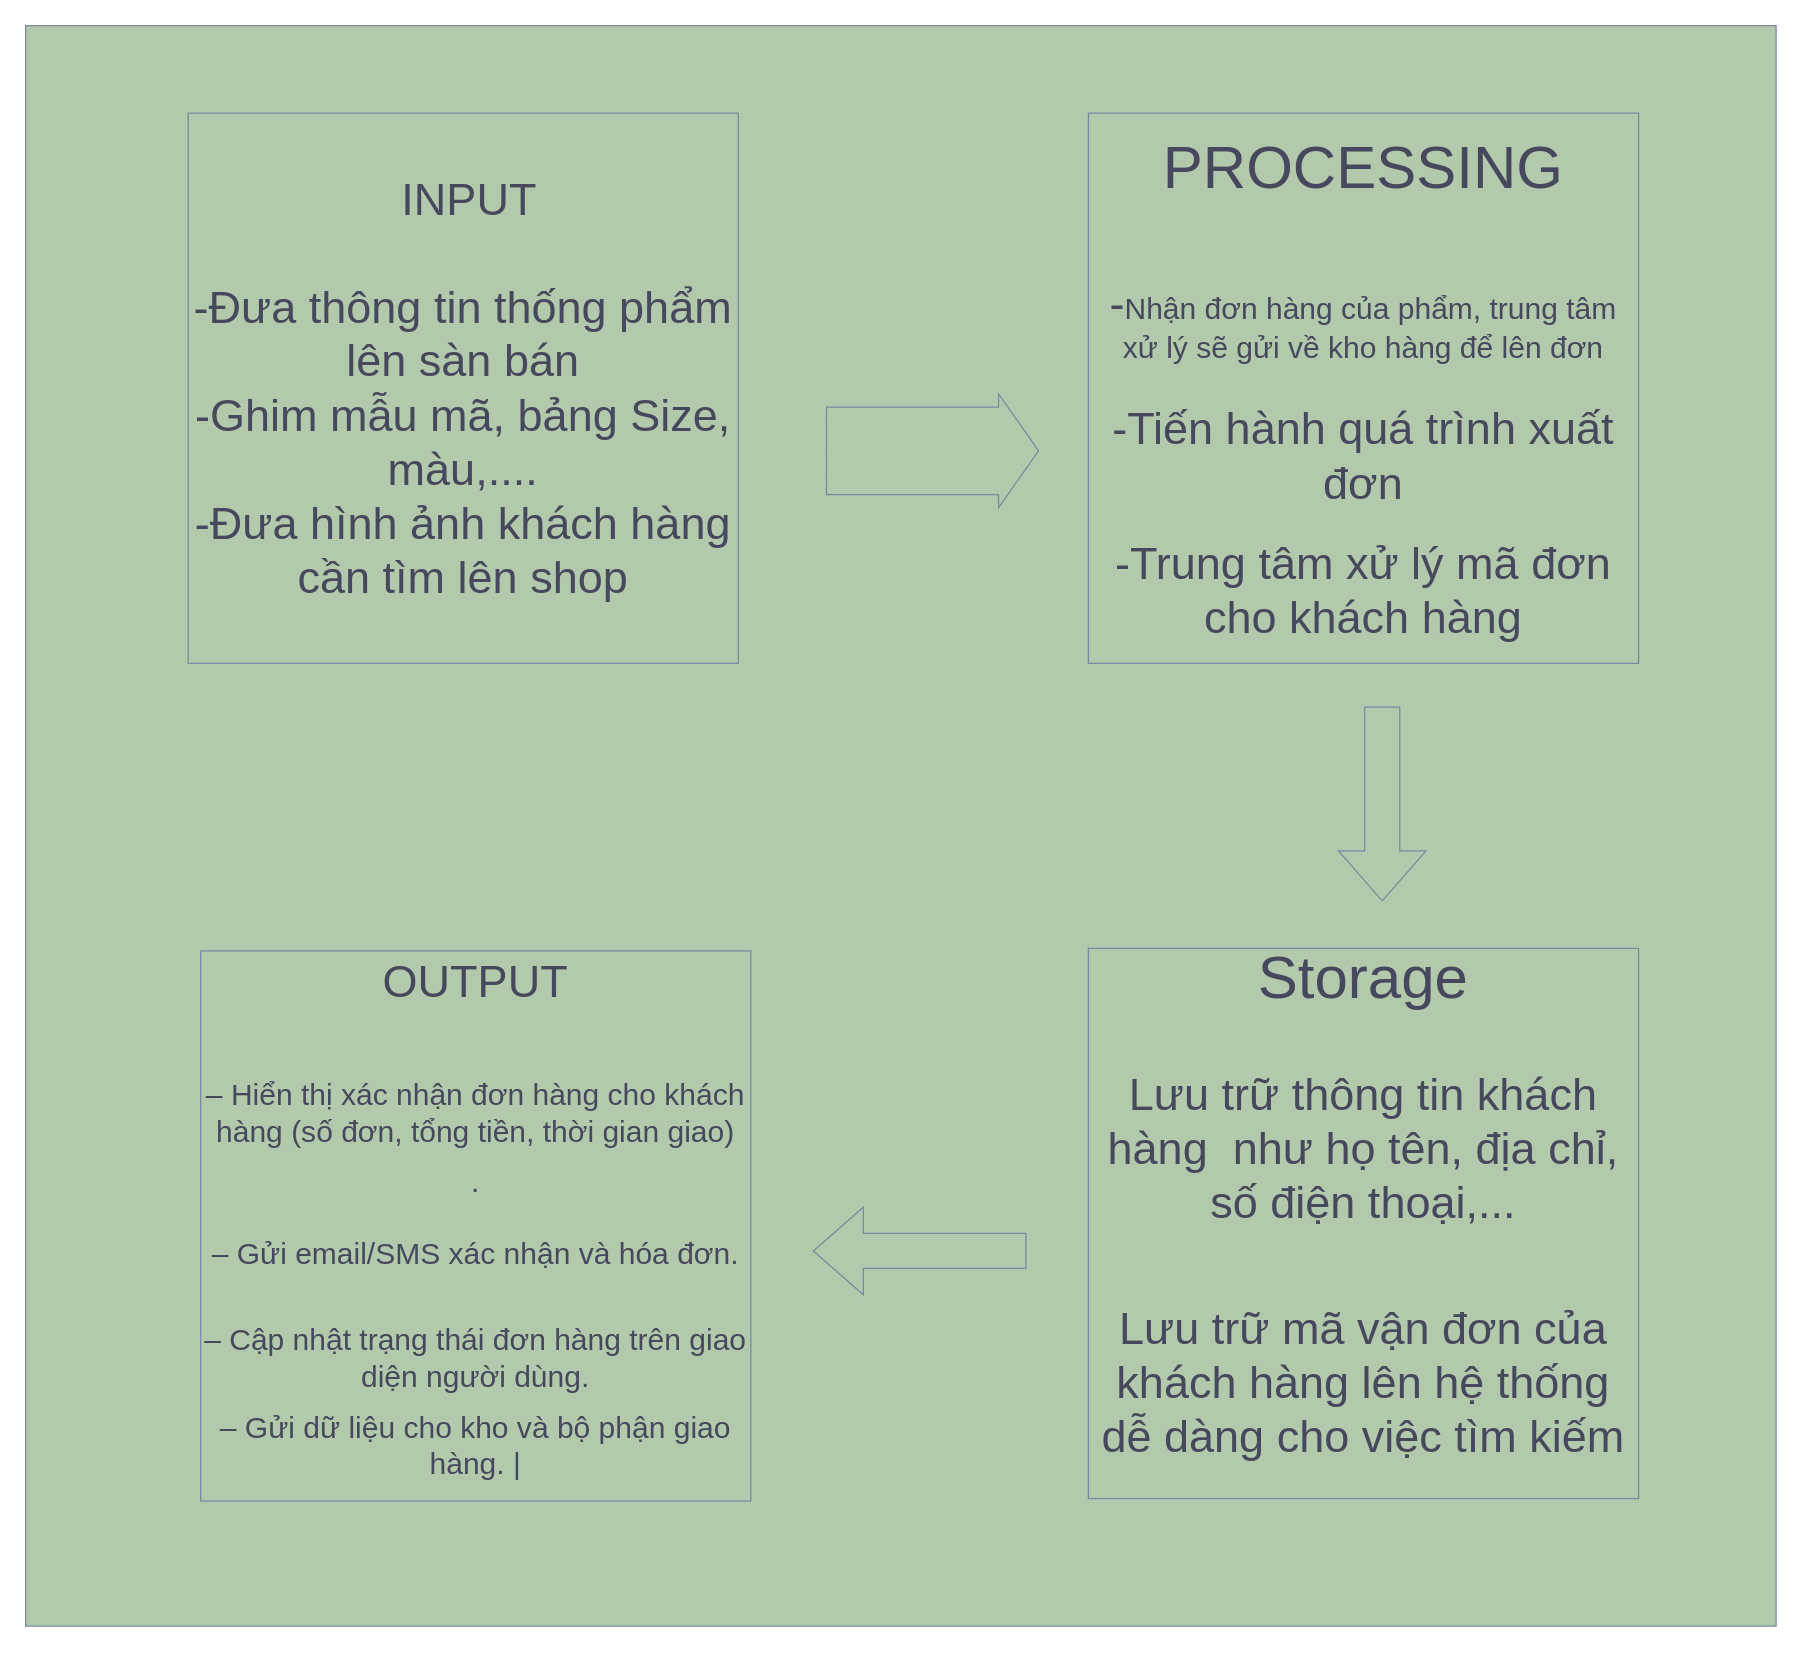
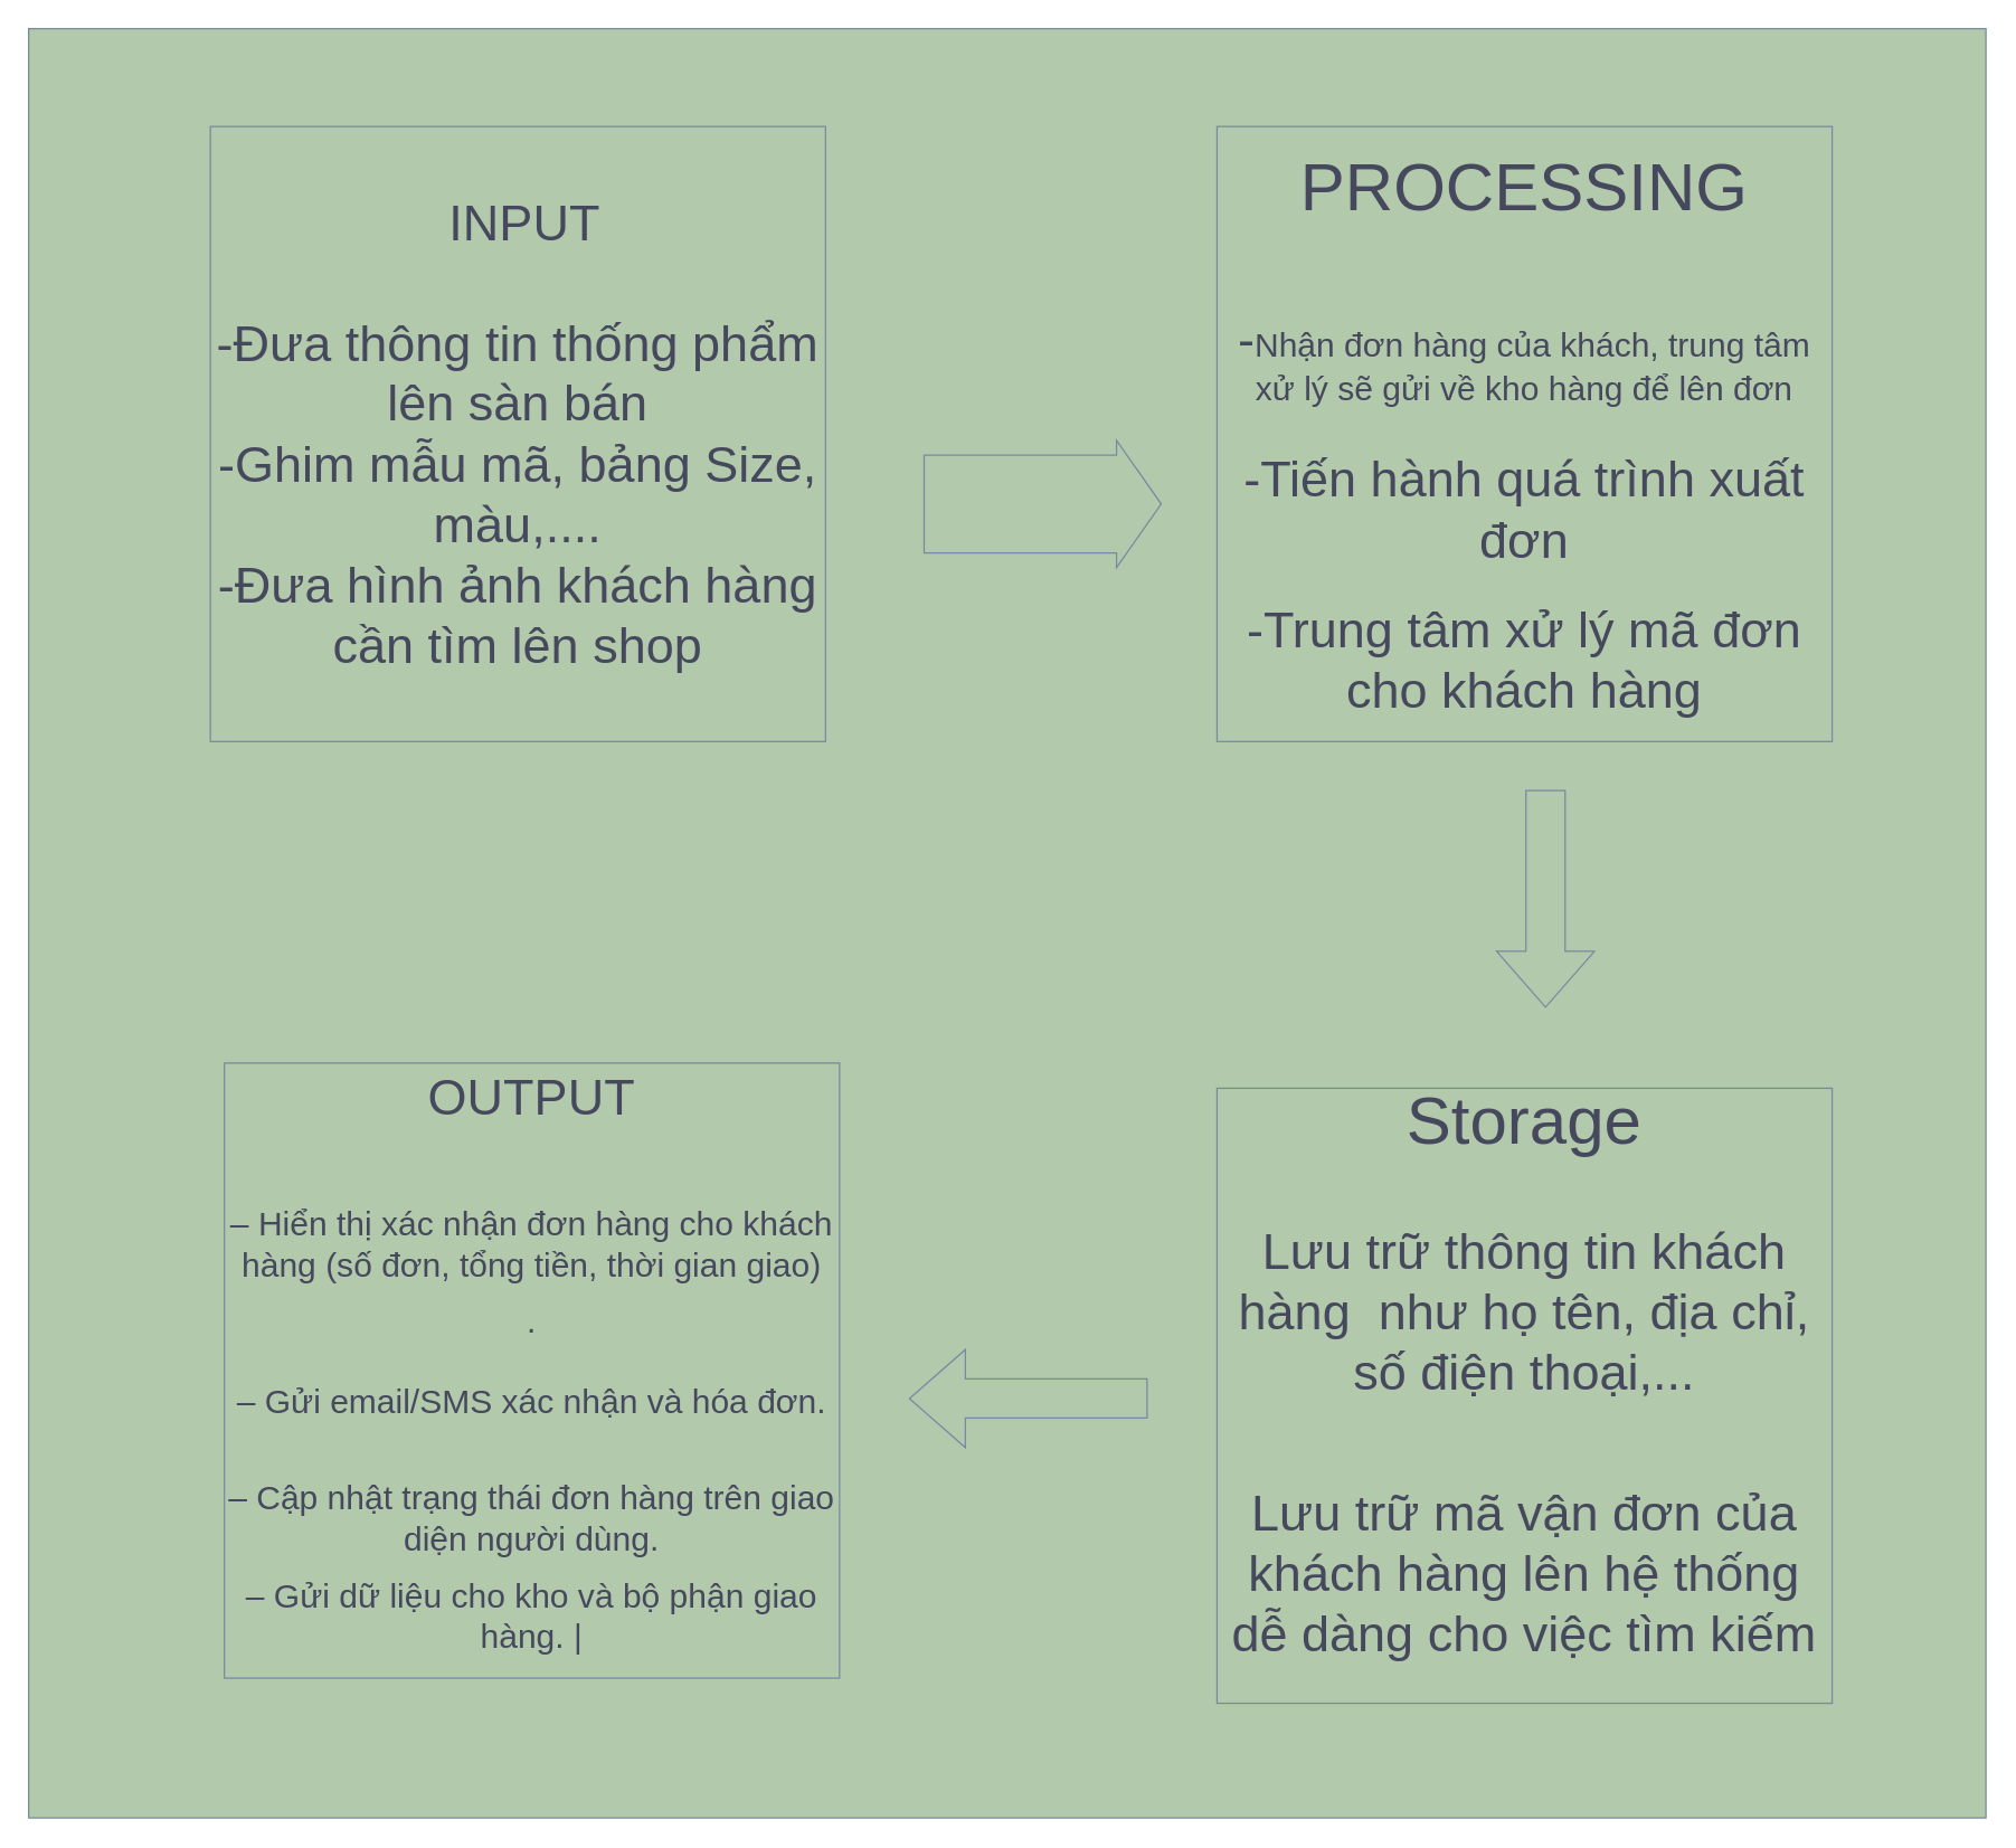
- <mxCell id="4" value="&lt;font style=&quot;font-size: 48px;&quot;&gt;PROCESSING&lt;/font&gt;&lt;div&gt;&lt;span style=&quot;font-size: 48px;&quot;&gt;&lt;br&gt;&lt;/span&gt;&lt;div&gt;&lt;font style=&quot;font-size: 36px;&quot;&gt;-&lt;/font&gt;&lt;font style=&quot;font-size: 24px;&quot;&gt;Nhận đơn hàng của phẩm, trung tâm xử lý sẽ gửi về kho hàng để lên đơn&lt;/font&gt;&lt;/div&gt;&lt;div&gt;&lt;font style=&quot;font-size: 24px;&quot;&gt;&lt;br&gt;&lt;/font&gt;&lt;/div&gt;&lt;div&gt;&lt;font style=&quot;font-size: 36px;&quot;&gt;-Tiến hành quá trình xuất đơn&lt;/font&gt;&lt;/div&gt;&lt;div&gt;&lt;font style=&quot;font-size: 18px;&quot;&gt;&lt;br&gt;&lt;/font&gt;&lt;/div&gt;&lt;div&gt;&lt;font style=&quot;font-size: 36px;&quot;&gt;-Trung tâm xử lý mã đơn cho khách hàng&lt;/font&gt;&lt;/div&gt;&lt;/div&gt;" style="whiteSpace=wrap;html=1;aspect=fixed;labelBackgroundColor=none;fillColor=#B2C9AB;strokeColor=#788AA3;fontColor=#46495D;" parent="1" vertex="1"><mxGeometry x="870" y="90" width="440" height="440" as="geometry" /></mxCell>
+ <mxCell id="4" value="&lt;font style=&quot;font-size: 48px;&quot;&gt;PROCESSING&lt;/font&gt;&lt;div&gt;&lt;span style=&quot;font-size: 48px;&quot;&gt;&lt;br&gt;&lt;/span&gt;&lt;div&gt;&lt;font style=&quot;font-size: 36px;&quot;&gt;-&lt;/font&gt;&lt;font style=&quot;font-size: 24px;&quot;&gt;Nhận đơn hàng của khách, trung tâm xử lý sẽ gửi về kho hàng để lên đơn&lt;/font&gt;&lt;/div&gt;&lt;div&gt;&lt;font style=&quot;font-size: 24px;&quot;&gt;&lt;br&gt;&lt;/font&gt;&lt;/div&gt;&lt;div&gt;&lt;font style=&quot;font-size: 36px;&quot;&gt;-Tiến hành quá trình xuất đơn&lt;/font&gt;&lt;/div&gt;&lt;div&gt;&lt;font style=&quot;font-size: 18px;&quot;&gt;&lt;br&gt;&lt;/font&gt;&lt;/div&gt;&lt;div&gt;&lt;font style=&quot;font-size: 36px;&quot;&gt;-Trung tâm xử lý mã đơn cho khách hàng&lt;/font&gt;&lt;/div&gt;&lt;/div&gt;" style="whiteSpace=wrap;html=1;aspect=fixed;labelBackgroundColor=none;fillColor=#B2C9AB;strokeColor=#788AA3;fontColor=#46495D;" parent="1" vertex="1"><mxGeometry x="870" y="90" width="440" height="440" as="geometry" /></mxCell>
- <mxCell id="6" value="&lt;font style=&quot;font-size: 48px;&quot;&gt;Storage&lt;/font&gt;&lt;div&gt;&lt;font style=&quot;font-size: 36px;&quot;&gt;&lt;br&gt;&lt;/font&gt;&lt;/div&gt;&lt;div&gt;&lt;font style=&quot;font-size: 36px;&quot;&gt;Lưu trữ thông tin khách hàng&amp;nbsp; như họ tên, địa chỉ, số điện thoại,...&lt;/font&gt;&lt;/div&gt;&lt;div&gt;&lt;font style=&quot;font-size: 48px;&quot;&gt;&lt;br&gt;&lt;/font&gt;&lt;/div&gt;&lt;div&gt;&lt;font style=&quot;font-size: 36px;&quot;&gt;Lưu trữ mã vận đơn của khách hàng lên hệ thống dễ dàng cho việc tìm kiếm&lt;/font&gt;&lt;/div&gt;&lt;div&gt;&lt;font size=&quot;3&quot;&gt;&lt;br&gt;&lt;/font&gt;&lt;/div&gt;&lt;div&gt;&lt;br&gt;&lt;/div&gt;" style="whiteSpace=wrap;html=1;aspect=fixed;labelBackgroundColor=none;fillColor=#B2C9AB;strokeColor=#788AA3;fontColor=#46495D;" parent="1" vertex="1"><mxGeometry x="870" y="758" width="440" height="440" as="geometry" /></mxCell>
+ <mxCell id="6" value="&lt;font style=&quot;font-size: 48px;&quot;&gt;Storage&lt;/font&gt;&lt;div&gt;&lt;font style=&quot;font-size: 36px;&quot;&gt;&lt;br&gt;&lt;/font&gt;&lt;/div&gt;&lt;div&gt;&lt;font style=&quot;font-size: 36px;&quot;&gt;Lưu trữ thông tin khách hàng&amp;nbsp; như họ tên, địa chỉ, số điện thoại,...&lt;/font&gt;&lt;/div&gt;&lt;div&gt;&lt;font style=&quot;font-size: 48px;&quot;&gt;&lt;br&gt;&lt;/font&gt;&lt;/div&gt;&lt;div&gt;&lt;font style=&quot;font-size: 36px;&quot;&gt;Lưu trữ mã vận đơn của khách hàng lên hệ thống dễ dàng cho việc tìm kiếm&lt;/font&gt;&lt;/div&gt;&lt;div&gt;&lt;font size=&quot;3&quot;&gt;&lt;br&gt;&lt;/font&gt;&lt;/div&gt;&lt;div&gt;&lt;br&gt;&lt;/div&gt;" style="whiteSpace=wrap;html=1;aspect=fixed;labelBackgroundColor=none;fillColor=#B2C9AB;strokeColor=#788AA3;fontColor=#46495D;" parent="1" vertex="1"><mxGeometry x="870" y="778" width="440" height="440" as="geometry" /></mxCell>
